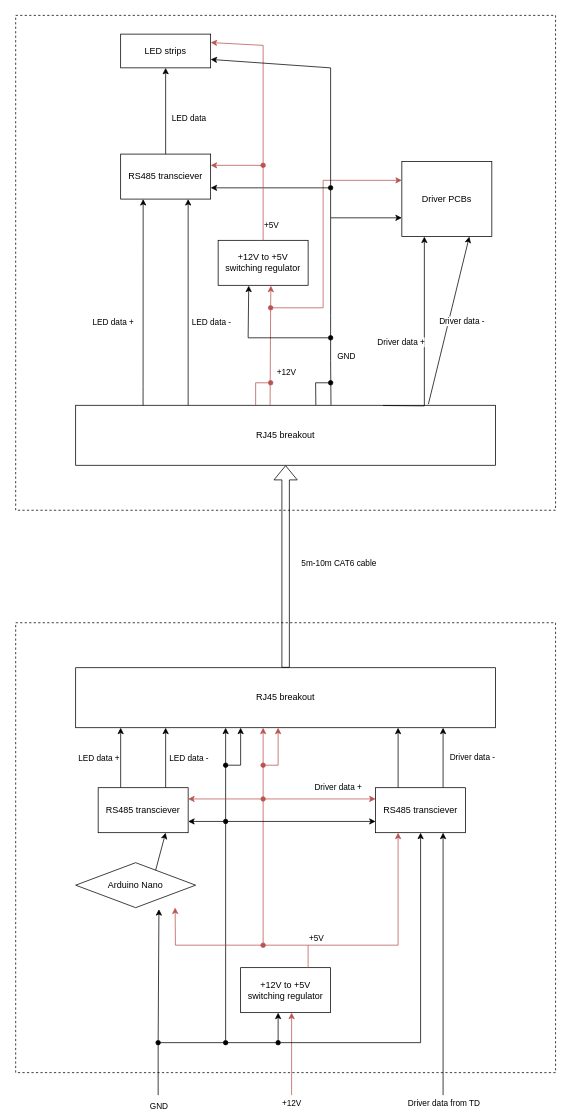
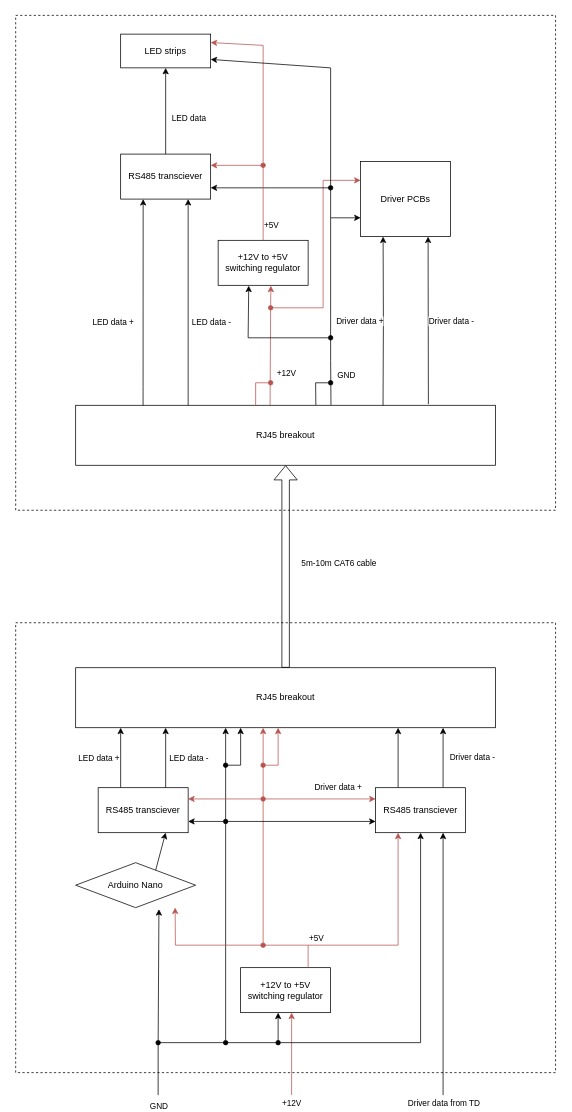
- <mxCell id="39" value="Driver PCBs" style="rounded=0;whiteSpace=wrap;html=1;" vertex="1" parent="1"><mxGeometry x="535" y="215" width="120" height="100" as="geometry" /></mxCell>
+ <mxCell id="39" value="Driver PCBs" style="rounded=0;whiteSpace=wrap;html=1;" vertex="1" parent="1"><mxGeometry x="480" y="215" width="120" height="100" as="geometry" /></mxCell>
